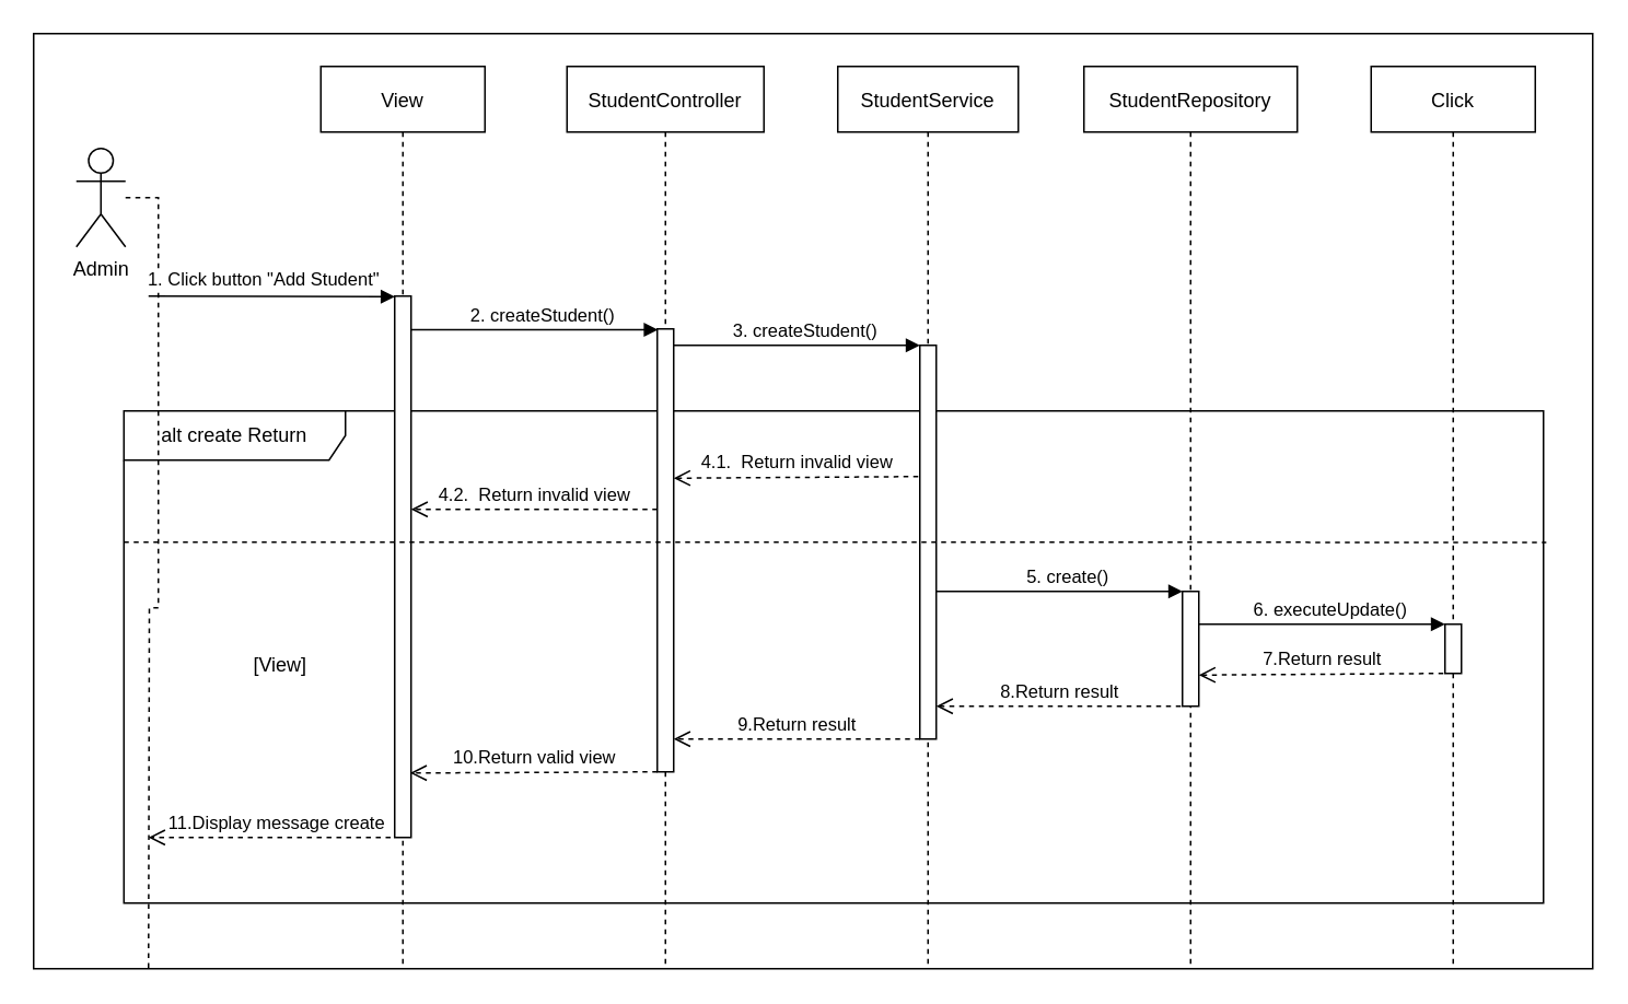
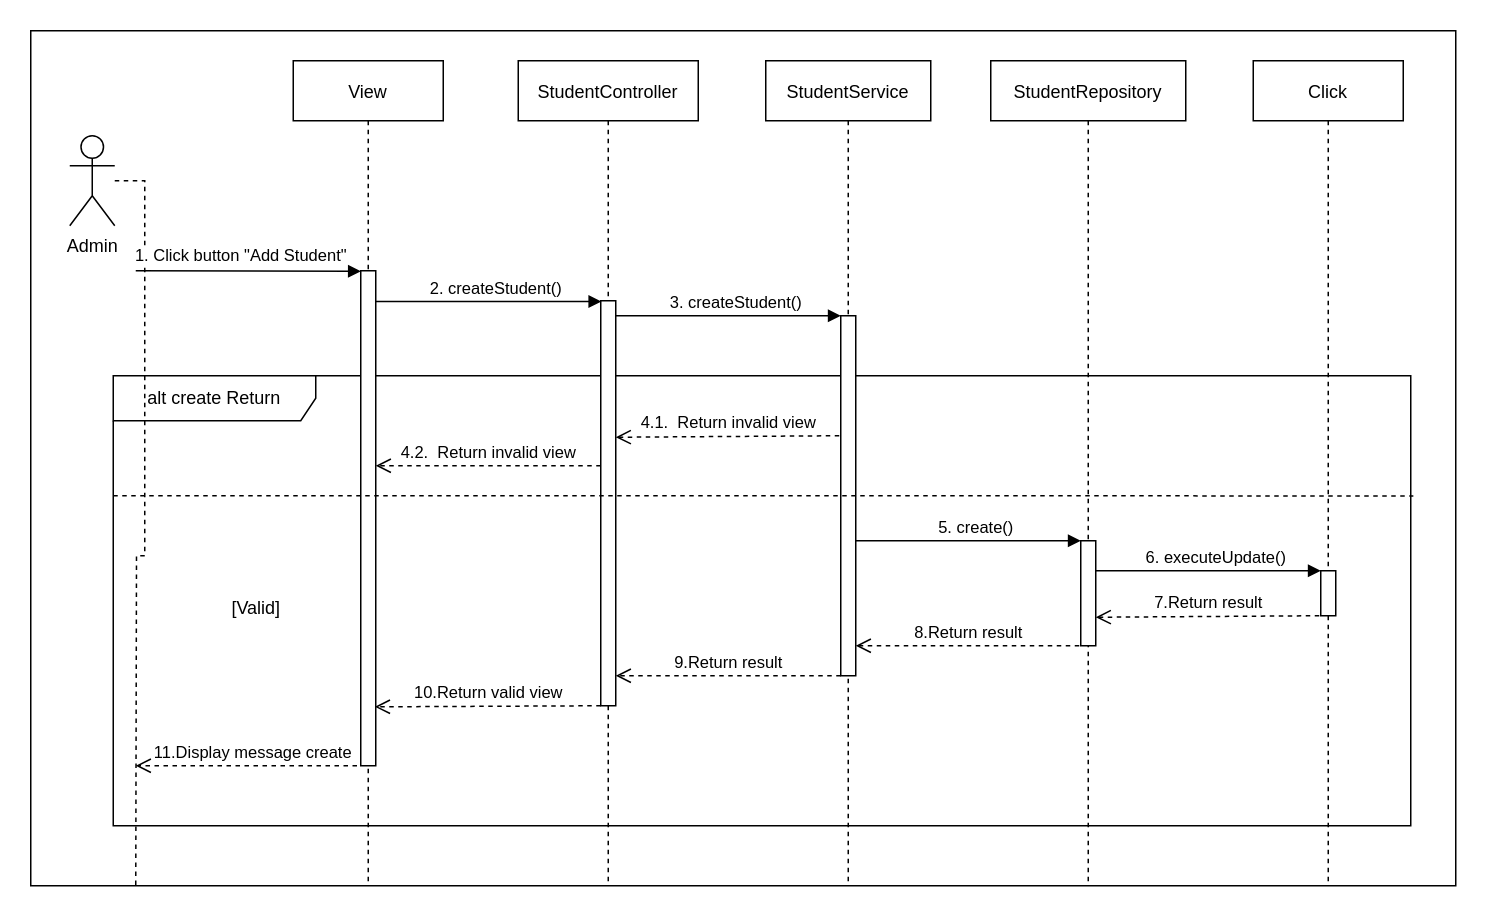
- <mxCell id="26" value="[View]" style="text;html=1;align=center;verticalAlign=middle;resizable=0;points=[];autosize=1;strokeColor=none;fillColor=none;" parent="1" vertex="1"><mxGeometry x="140" y="390" width="60" height="30" as="geometry" /></mxCell>
+ <mxCell id="26" value="[Valid]" style="text;html=1;align=center;verticalAlign=middle;resizable=0;points=[];autosize=1;strokeColor=none;fillColor=none;" parent="1" vertex="1"><mxGeometry x="140" y="390" width="60" height="30" as="geometry" /></mxCell>
